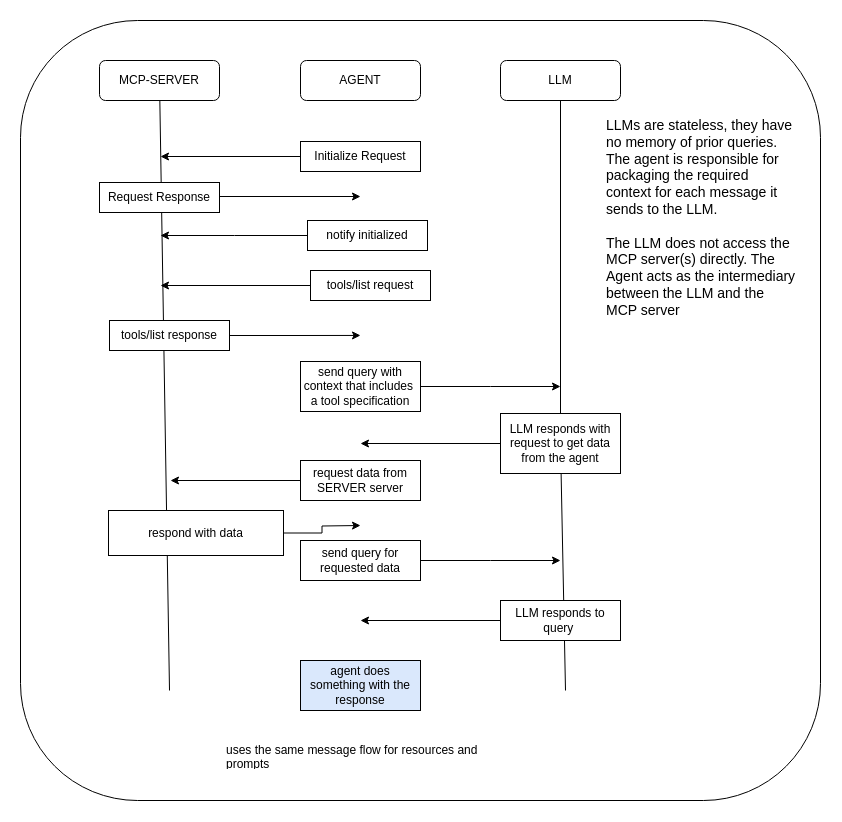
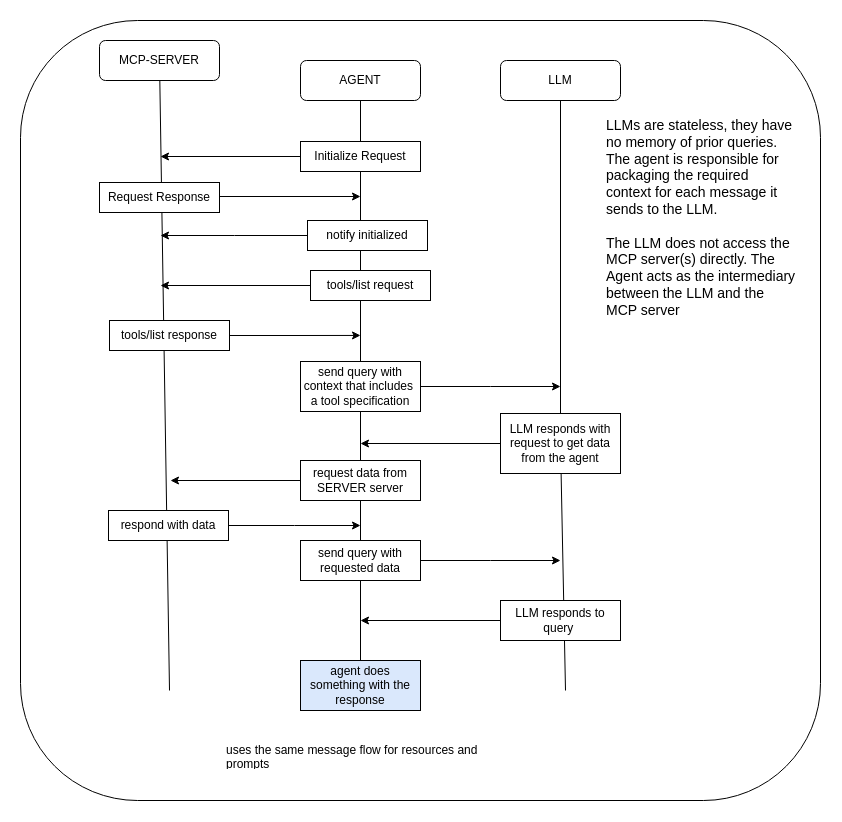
- <mxCell id="6" value="MCP-SERVER" style="rounded=1;whiteSpace=wrap;html=1;" parent="1" vertex="1"><mxGeometry x="99" y="60" width="120" height="40" as="geometry" /></mxCell>
+ <mxCell id="6" value="MCP-SERVER" style="rounded=1;whiteSpace=wrap;html=1;" parent="1" vertex="1"><mxGeometry x="99" y="40" width="120" height="40" as="geometry" /></mxCell>
- <mxCell id="28" value="respond with data" style="rounded=0;whiteSpace=wrap;html=1;" vertex="1" parent="1"><mxGeometry x="108" y="510" width="175" height="45" as="geometry" /></mxCell>
+ <mxCell id="28" value="respond with data" style="rounded=0;whiteSpace=wrap;html=1;" vertex="1" parent="1"><mxGeometry x="108" y="510" width="120" height="30" as="geometry" /></mxCell>
- <mxCell id="30" value="send query for requested data" style="rounded=0;whiteSpace=wrap;html=1;" vertex="1" parent="1"><mxGeometry x="300" y="540" width="120" height="40" as="geometry" /></mxCell>
+ <mxCell id="30" value="send query with requested data" style="rounded=0;whiteSpace=wrap;html=1;" vertex="1" parent="1"><mxGeometry x="300" y="540" width="120" height="40" as="geometry" /></mxCell>
+ <mxCell id="3" value="" style="endArrow=none;html=1;rounded=0;entryX=0.5;entryY=1;entryDx=0;entryDy=0;" parent="1" source="34" target="5" edge="1"><mxGeometry width="50" height="50" relative="1" as="geometry"><mxPoint x="360" y="690" as="sourcePoint" /><mxPoint x="430" y="320" as="targetPoint" /></mxGeometry></mxCell>
